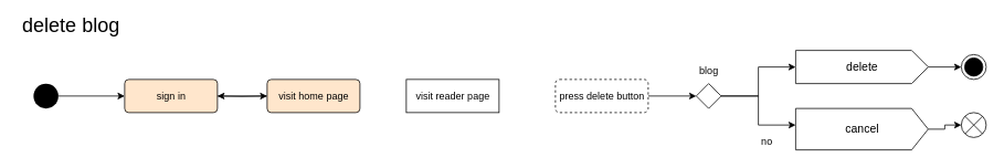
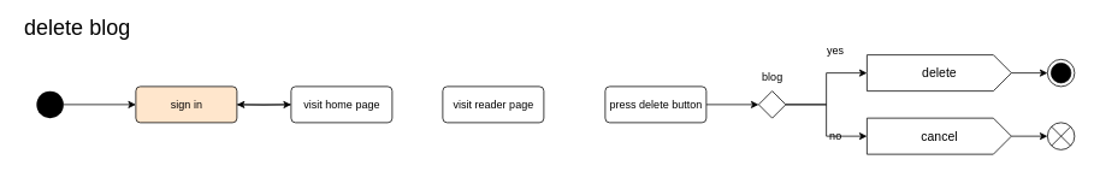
+ <mxCell id="22" value="yes" style="text;html=1;align=center;verticalAlign=middle;resizable=0;points=[];autosize=1;strokeColor=none;fillColor=none;" vertex="1" parent="1"><mxGeometry x="910" y="45" width="30" height="20" as="geometry" /></mxCell>
- <mxCell id="9" value="visit home page" style="html=1;align=center;verticalAlign=middle;rounded=1;absoluteArcSize=1;arcSize=10;dashed=0;fillColor=#ffe6cc;" parent="1" vertex="1"><mxGeometry x="322" y="95" width="112" height="40" as="geometry" /></mxCell>
+ <mxCell id="9" value="visit home page" style="html=1;align=center;verticalAlign=middle;rounded=1;absoluteArcSize=1;arcSize=10;dashed=0;" parent="1" vertex="1"><mxGeometry x="322" y="95" width="112" height="40" as="geometry" /></mxCell>
- <mxCell id="10" value="visit reader page" style="html=1;align=center;verticalAlign=middle;absoluteArcSize=1;arcSize=10;dashed=0;rounded=0;" parent="1" vertex="1"><mxGeometry x="490" y="95" width="112" height="40" as="geometry" /></mxCell>
+ <mxCell id="10" value="visit reader page" style="html=1;align=center;verticalAlign=middle;rounded=1;absoluteArcSize=1;arcSize=10;dashed=0;" parent="1" vertex="1"><mxGeometry x="490" y="95" width="112" height="40" as="geometry" /></mxCell>
- <mxCell id="12" value="press delete button" style="html=1;align=center;verticalAlign=middle;rounded=1;absoluteArcSize=1;arcSize=10;dashed=1;" vertex="1" parent="1"><mxGeometry x="670" y="95" width="112" height="40" as="geometry" /></mxCell>
+ <mxCell id="12" value="press delete button" style="html=1;align=center;verticalAlign=middle;rounded=1;absoluteArcSize=1;arcSize=10;dashed=0;" vertex="1" parent="1"><mxGeometry x="670" y="95" width="112" height="40" as="geometry" /></mxCell>
- <mxCell id="19" value="cancel" style="html=1;shape=mxgraph.infographic.ribbonSimple;notch1=0;notch2=20;align=center;verticalAlign=middle;fontSize=14;fontStyle=0;fillColor=#FFFFFF;" vertex="1" parent="1"><mxGeometry x="960" y="130" width="160" height="50" as="geometry" /></mxCell>
+ <mxCell id="19" value="cancel" style="html=1;shape=mxgraph.infographic.ribbonSimple;notch1=0;notch2=20;align=center;verticalAlign=middle;fontSize=14;fontStyle=0;fillColor=#FFFFFF;" vertex="1" parent="1"><mxGeometry x="960" y="130" width="160" height="40" as="geometry" /></mxCell>
- <mxCell id="23" value="no" style="text;html=1;align=center;verticalAlign=middle;resizable=0;points=[];autosize=1;strokeColor=none;fillColor=none;" vertex="1" parent="1"><mxGeometry x="910" y="160" width="30" height="20" as="geometry" /></mxCell>
+ <mxCell id="23" value="no" style="text;html=1;align=center;verticalAlign=middle;resizable=0;points=[];autosize=1;strokeColor=none;fillColor=none;" vertex="1" parent="1"><mxGeometry x="910" y="140" width="30" height="20" as="geometry" /></mxCell>
